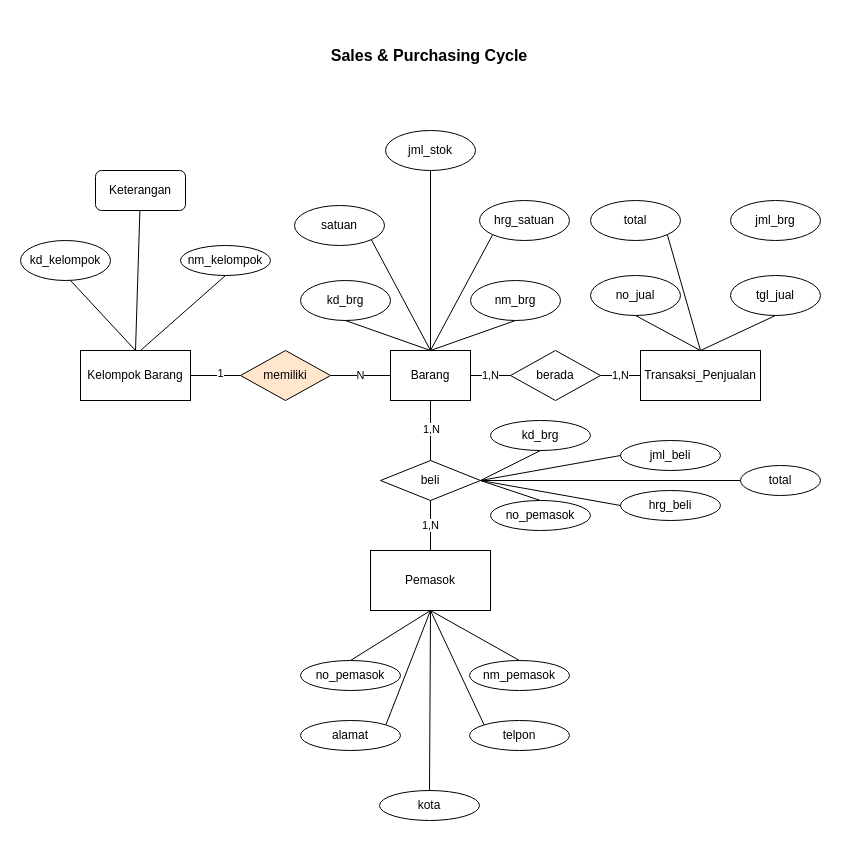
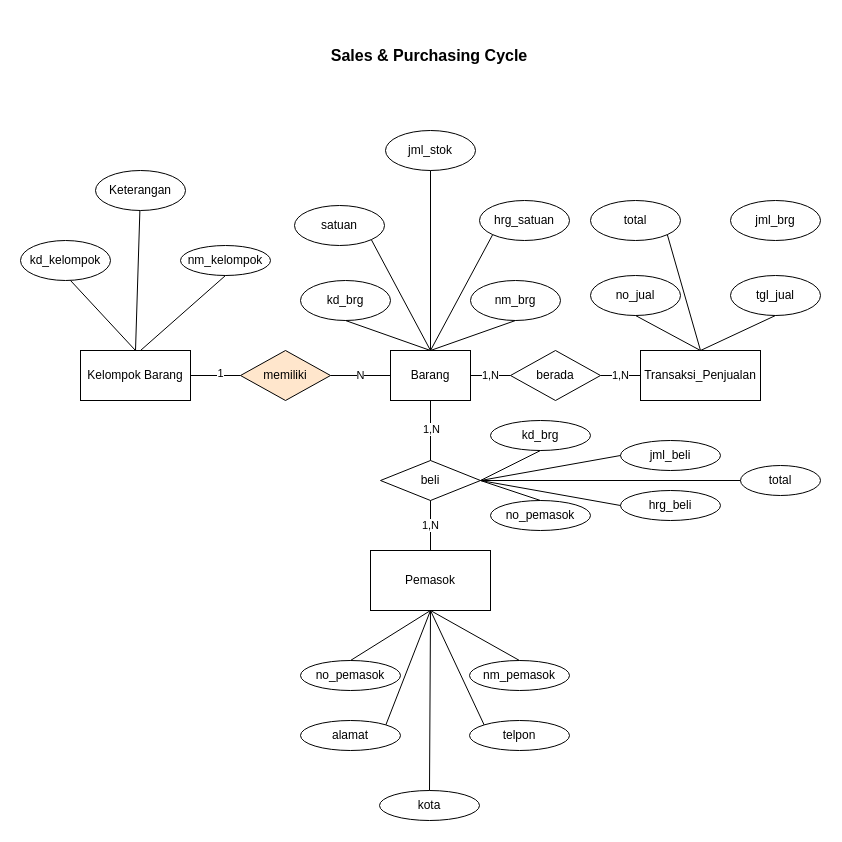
- <mxCell id="9" value="Keterangan" style="whiteSpace=wrap;html=1;rounded=1;" vertex="1" parent="1"><mxGeometry x="95" y="170" width="90" height="40" as="geometry" /></mxCell>
+ <mxCell id="9" value="Keterangan" style="ellipse;whiteSpace=wrap;html=1;" vertex="1" parent="1"><mxGeometry x="95" y="170" width="90" height="40" as="geometry" /></mxCell>
